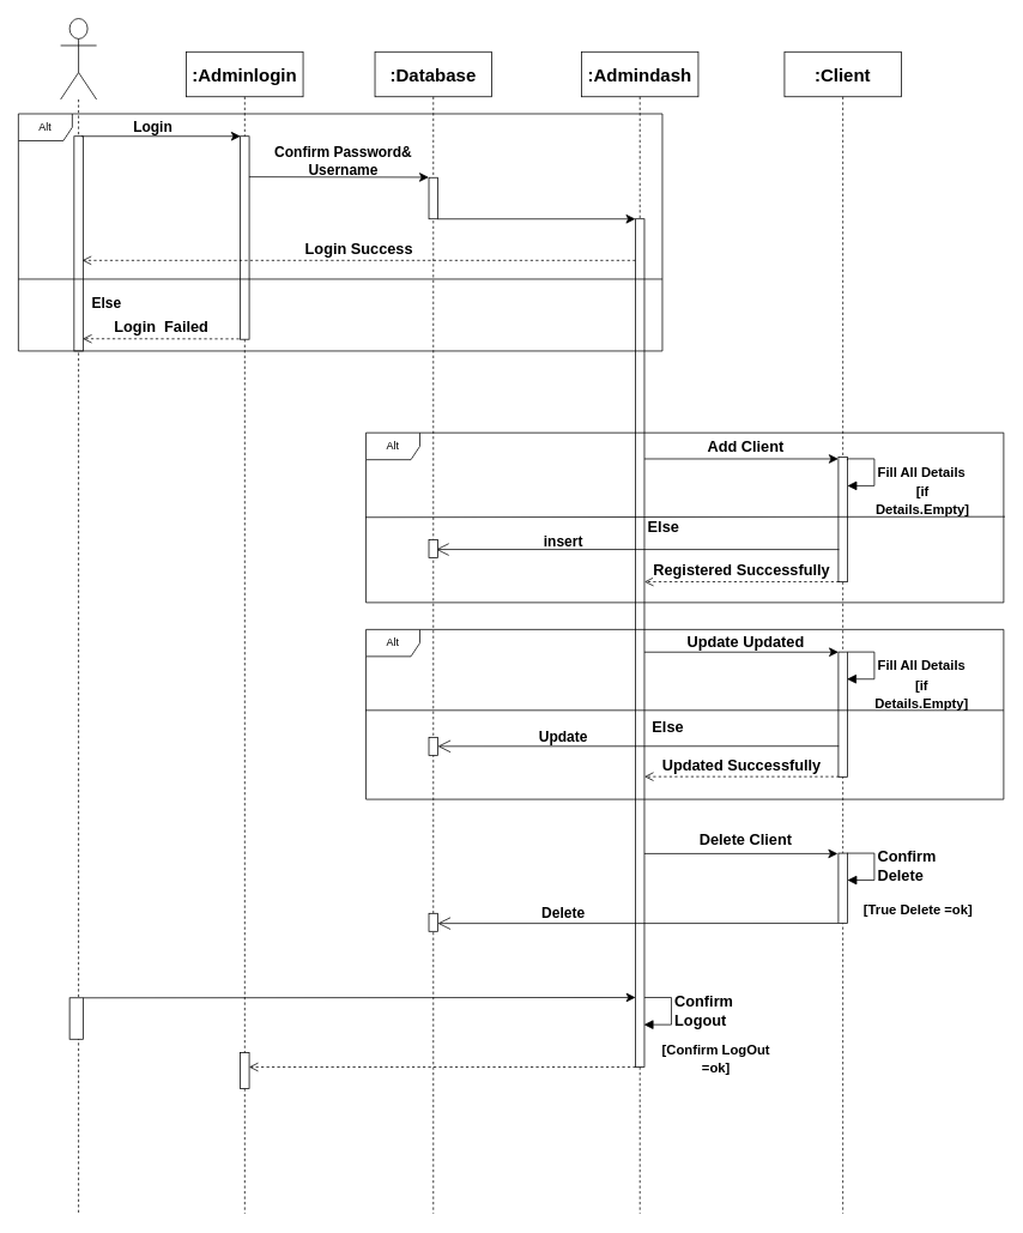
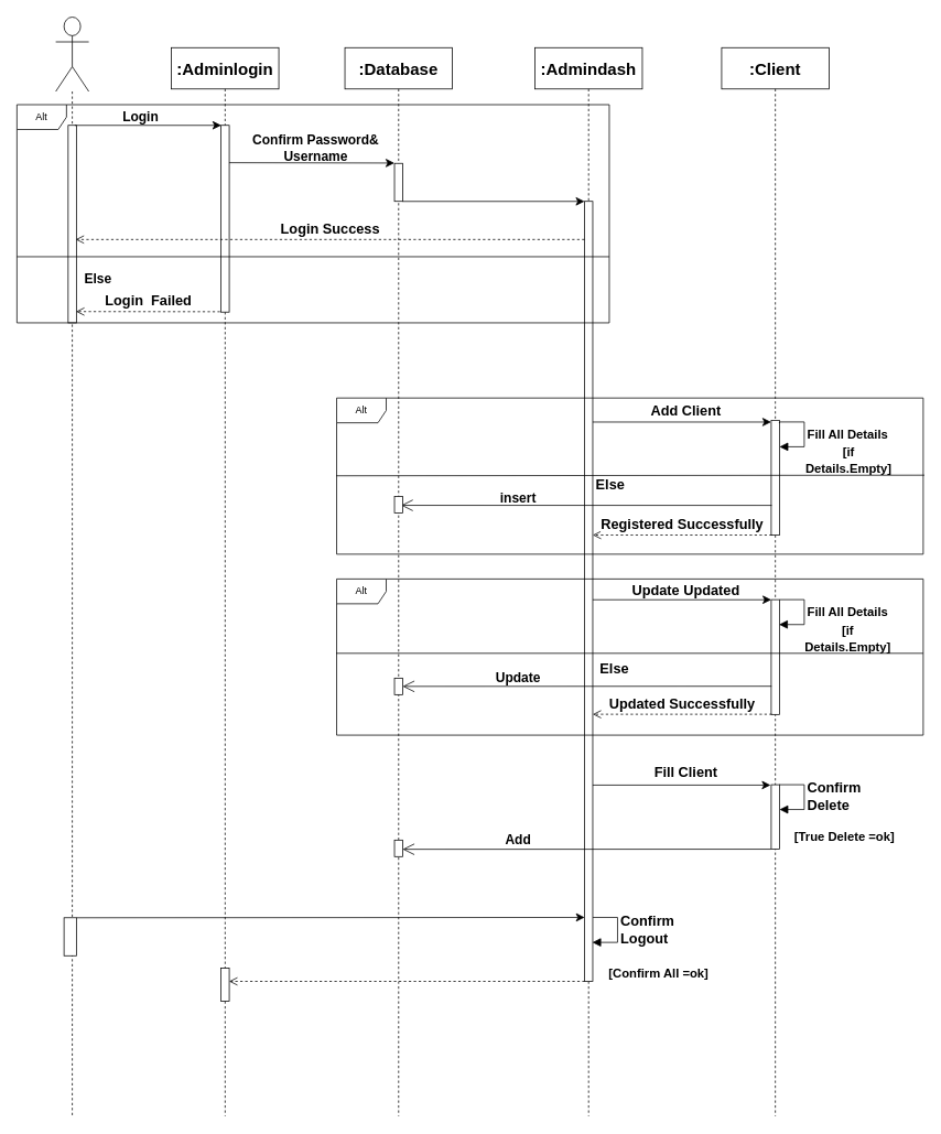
- <mxCell id="52" value="&lt;b style=&quot;border-color: var(--border-color);&quot;&gt;&lt;font style=&quot;font-size: 17px;&quot;&gt;Delete Client&lt;/font&gt;&lt;/b&gt;" style="text;html=1;align=center;verticalAlign=middle;whiteSpace=wrap;rounded=0;;fontSize=16;" vertex="1" parent="1"><mxGeometry x="745" y="920" width="170" height="30" as="geometry" /></mxCell>
+ <mxCell id="52" value="&lt;b style=&quot;border-color: var(--border-color);&quot;&gt;&lt;font style=&quot;font-size: 17px;&quot;&gt;Fill Client&lt;/font&gt;&lt;/b&gt;" style="text;html=1;align=center;verticalAlign=middle;whiteSpace=wrap;rounded=0;;fontSize=16;" vertex="1" parent="1"><mxGeometry x="745" y="920" width="170" height="30" as="geometry" /></mxCell>
- <mxCell id="55" value="&lt;b&gt;Delete&lt;/b&gt;" style="text;html=1;align=center;verticalAlign=middle;whiteSpace=wrap;rounded=0;;fontSize=16;" vertex="1" parent="1"><mxGeometry x="597" y="1000" width="60" height="30" as="geometry" /></mxCell>
+ <mxCell id="55" value="&lt;b&gt;Add&lt;/b&gt;" style="text;html=1;align=center;verticalAlign=middle;whiteSpace=wrap;rounded=0;;fontSize=16;" vertex="1" parent="1"><mxGeometry x="597" y="1000" width="60" height="30" as="geometry" /></mxCell>
- <mxCell id="58" value="&lt;b style=&quot;&quot;&gt;&lt;font style=&quot;font-size: 15px;&quot;&gt;[Confirm LogOut =ok]&lt;/font&gt;&lt;/b&gt;" style="text;html=1;align=center;verticalAlign=middle;whiteSpace=wrap;rounded=0;;fontSize=16;" vertex="1" parent="1"><mxGeometry x="722" y="1165" width="150" height="24" as="geometry" /></mxCell>
+ <mxCell id="58" value="&lt;b style=&quot;&quot;&gt;&lt;font style=&quot;font-size: 15px;&quot;&gt;[Confirm All =ok]&lt;/font&gt;&lt;/b&gt;" style="text;html=1;align=center;verticalAlign=middle;whiteSpace=wrap;rounded=0;;fontSize=16;" vertex="1" parent="1"><mxGeometry x="722" y="1165" width="150" height="24" as="geometry" /></mxCell>
